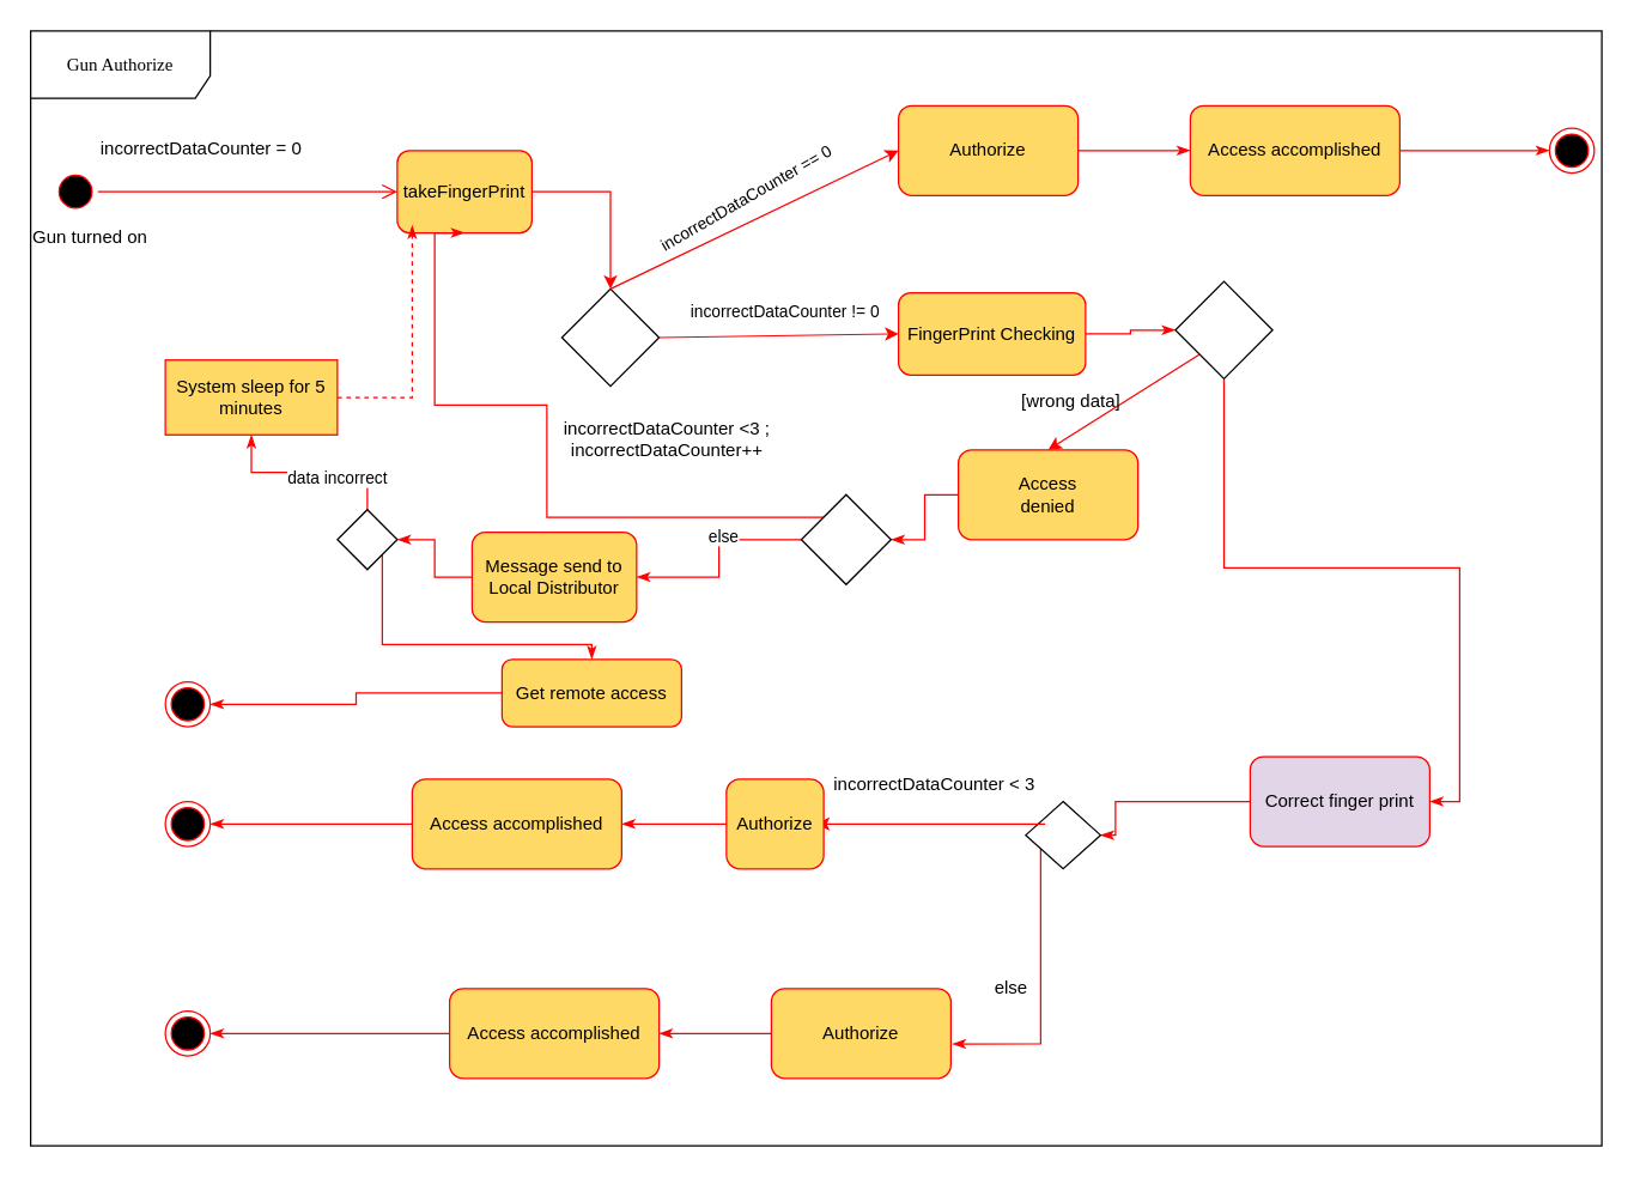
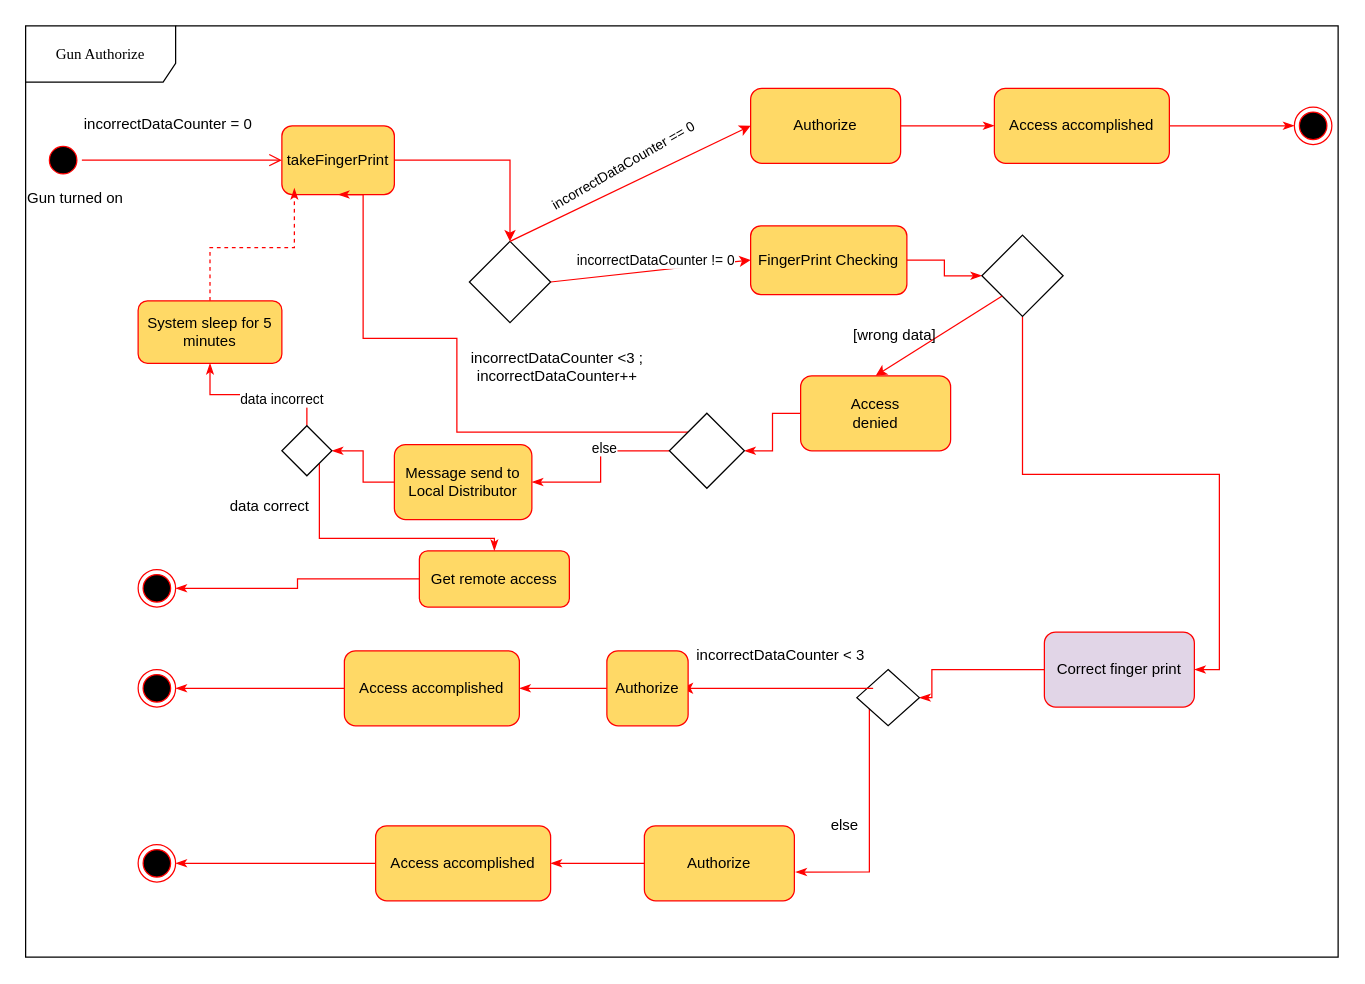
- <mxCell id="16" value="takeFingerPrint" style="rounded=1;whiteSpace=wrap;html=1;strokeColor=#FF0000;fillColor=#FFD966;" vertex="1" parent="1"><mxGeometry x="265" y="100" width="90" height="55" as="geometry" /></mxCell>
+ <mxCell id="16" value="takeFingerPrint" style="rounded=1;whiteSpace=wrap;html=1;strokeColor=#FF0000;fillColor=#FFD966;" vertex="1" parent="1"><mxGeometry x="225" y="100" width="90" height="55" as="geometry" /></mxCell>
- <mxCell id="13" value="FingerPrint Checking" style="rounded=1;whiteSpace=wrap;html=1;strokeColor=#FF0000;fillColor=#FFD966;" vertex="1" parent="1"><mxGeometry x="600" y="195" width="125" height="55" as="geometry" /></mxCell>
+ <mxCell id="13" value="FingerPrint Checking" style="rounded=1;whiteSpace=wrap;html=1;strokeColor=#FF0000;fillColor=#FFD966;" vertex="1" parent="1"><mxGeometry x="600" y="180" width="125" height="55" as="geometry" /></mxCell>
- <mxCell id="51" value="System sleep for 5 minutes" style="whiteSpace=wrap;html=1;strokeColor=#FF0000;fillColor=#FFD966;rounded=0;" vertex="1" parent="1"><mxGeometry x="110" y="240" width="115" height="50" as="geometry" /></mxCell>
+ <mxCell id="51" value="System sleep for 5 minutes" style="rounded=1;whiteSpace=wrap;html=1;strokeColor=#FF0000;fillColor=#FFD966;" vertex="1" parent="1"><mxGeometry x="110" y="240" width="115" height="50" as="geometry" /></mxCell>
+ <mxCell id="52" value="data correct" style="text;html=1;align=center;verticalAlign=middle;resizable=0;points=[];autosize=1;" vertex="1" parent="1"><mxGeometry x="175" y="395" width="80" height="20" as="geometry" /></mxCell>
